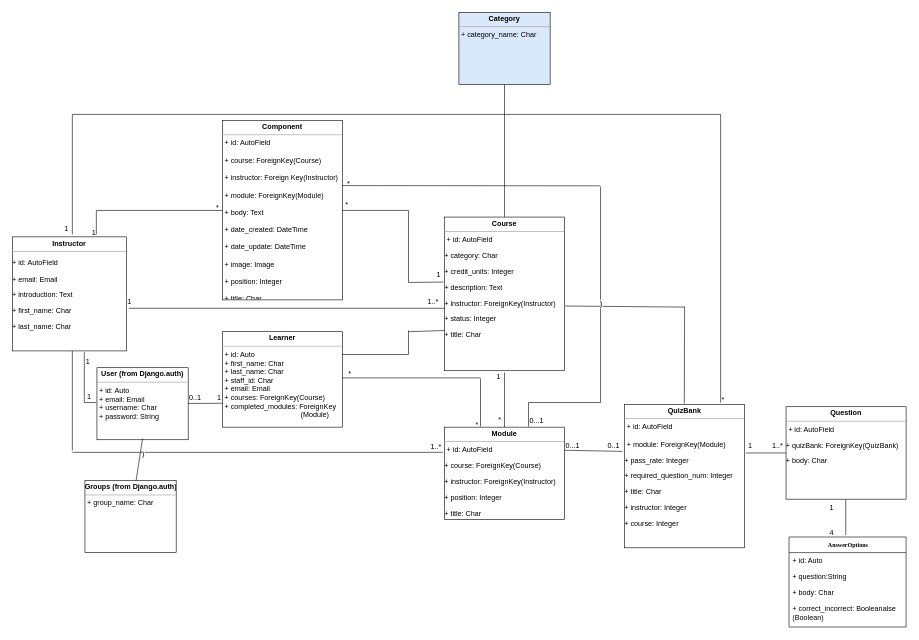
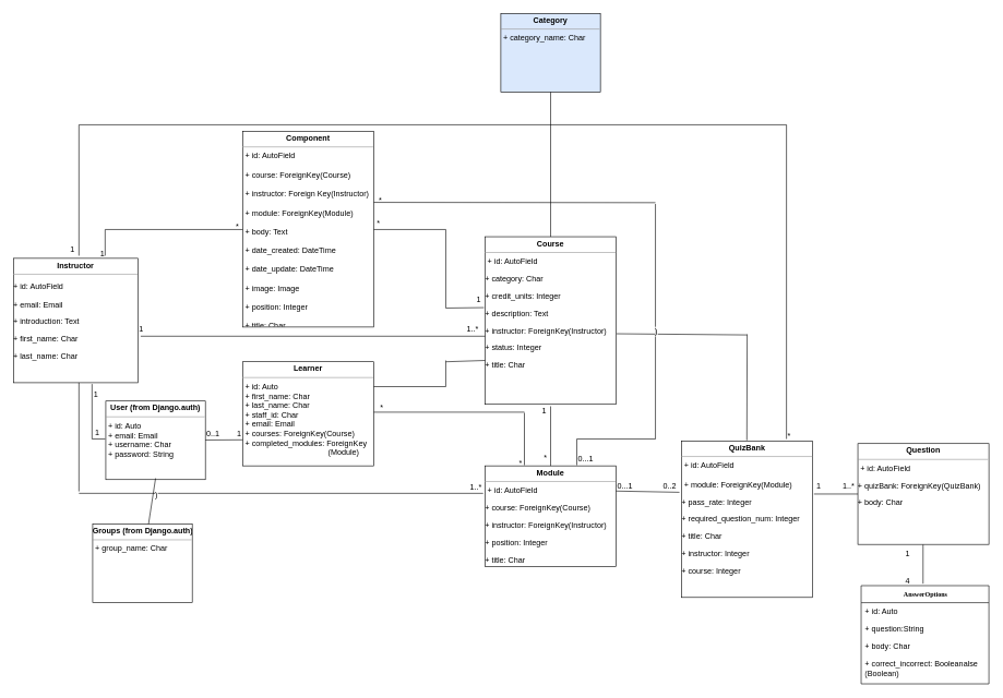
- <mxCell id="63" value="0..1" style="text;html=1;resizable=0;points=[];autosize=1;align=left;verticalAlign=top;spacingTop=-4;" parent="1" vertex="1"><mxGeometry x="1010" y="733" width="40" height="20" as="geometry" /></mxCell>
+ <mxCell id="63" value="0..2" style="text;html=1;resizable=0;points=[];autosize=1;align=left;verticalAlign=top;spacingTop=-4;" parent="1" vertex="1"><mxGeometry x="1010" y="733" width="40" height="20" as="geometry" /></mxCell>
